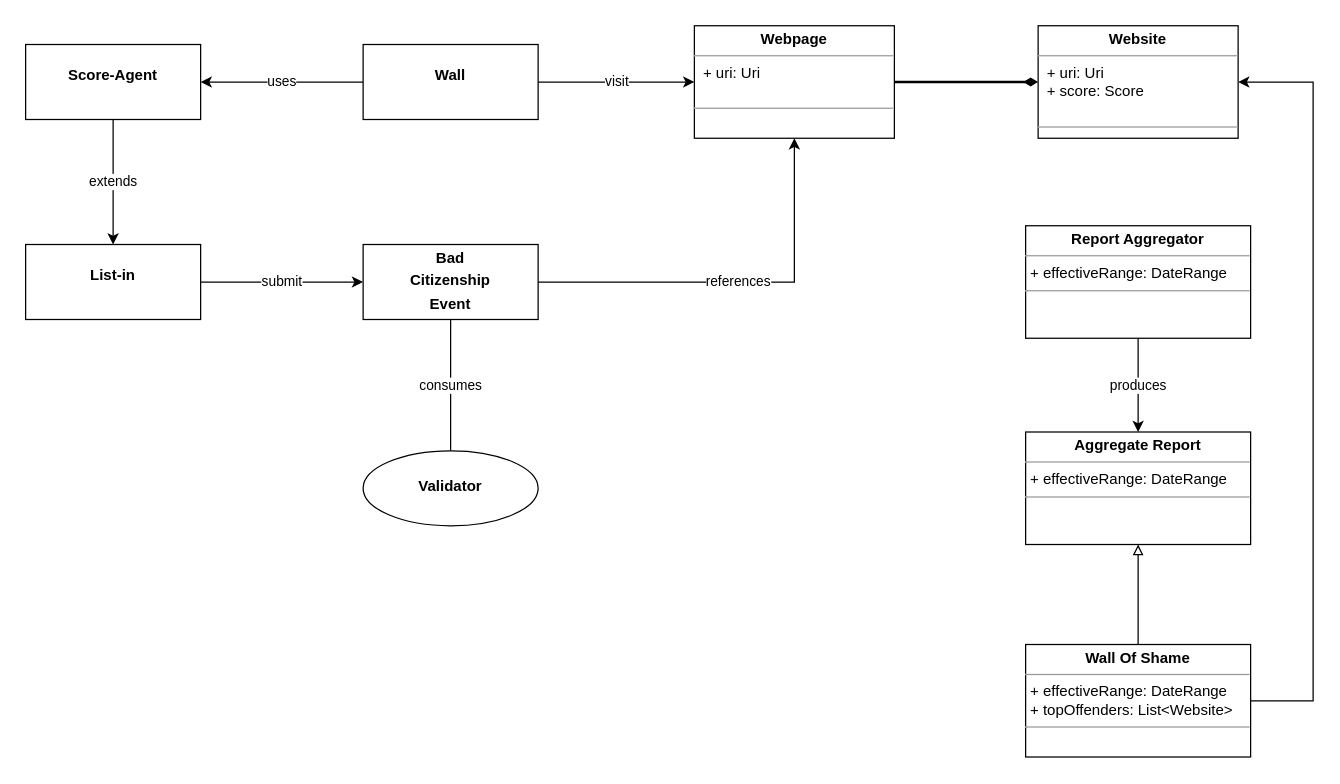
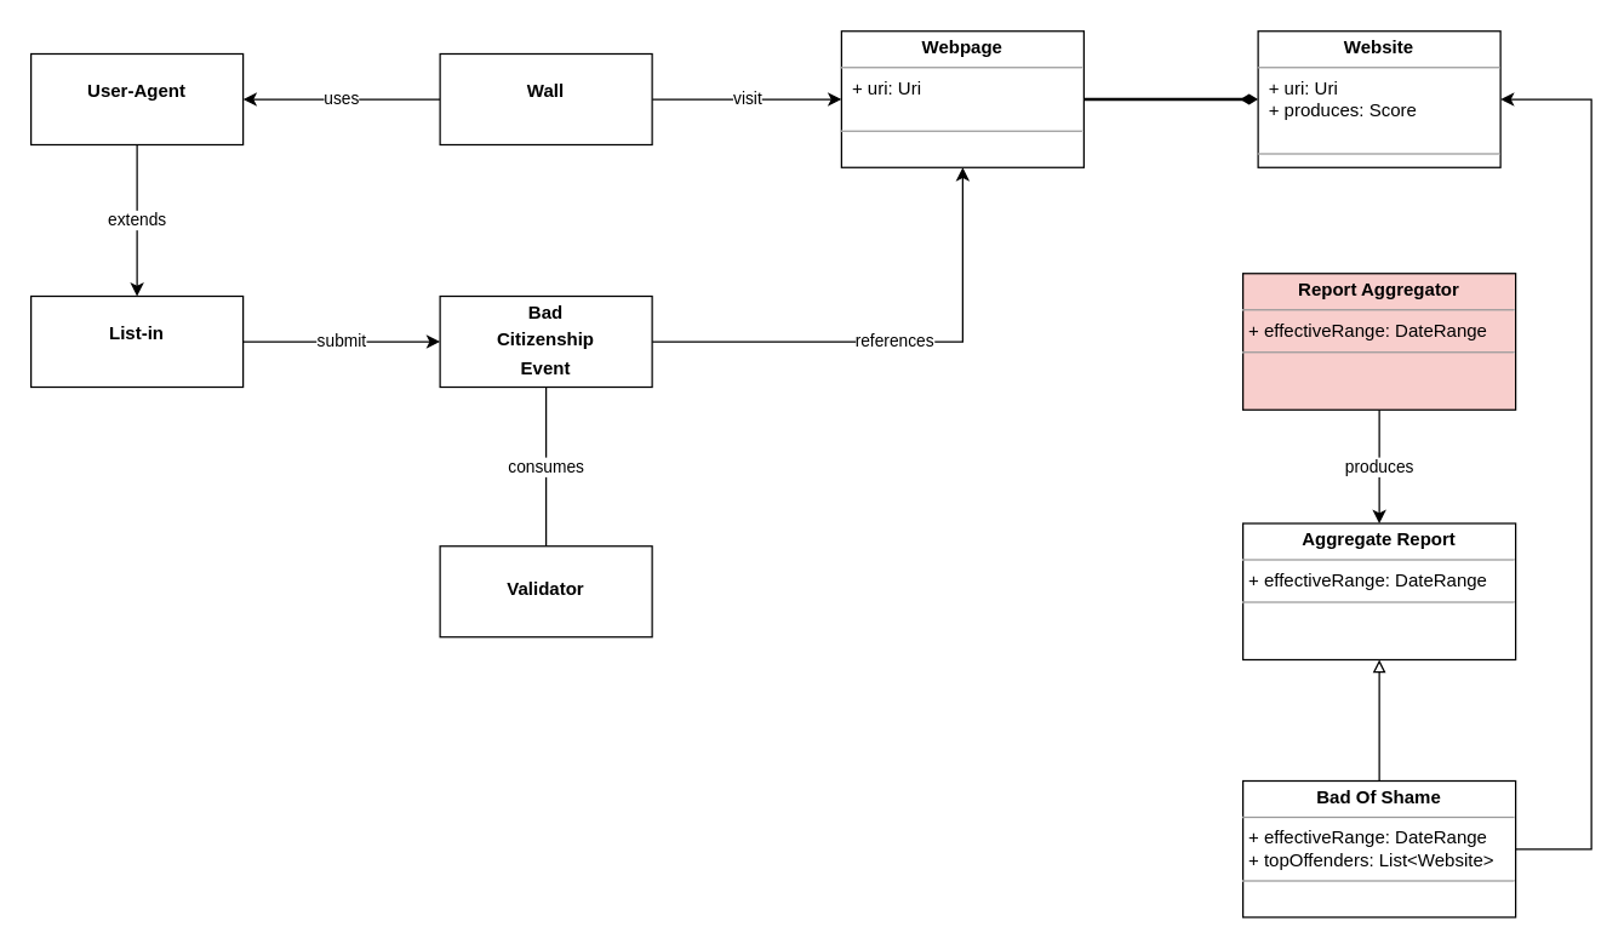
- <mxCell id="7" value="&lt;p style=&quot;margin: 0px ; margin-top: 4px ; text-align: center&quot;&gt;&lt;br&gt;&lt;b&gt;Score-Agent&lt;/b&gt;&lt;/p&gt;" style="verticalAlign=top;align=left;overflow=fill;fontSize=12;fontFamily=Helvetica;html=1;" vertex="1" parent="1"><mxGeometry x="20" y="35" width="140" height="60" as="geometry" /></mxCell>
+ <mxCell id="7" value="&lt;p style=&quot;margin: 0px ; margin-top: 4px ; text-align: center&quot;&gt;&lt;br&gt;&lt;b&gt;User-Agent&lt;/b&gt;&lt;/p&gt;" style="verticalAlign=top;align=left;overflow=fill;fontSize=12;fontFamily=Helvetica;html=1;" vertex="1" parent="1"><mxGeometry x="20" y="35" width="140" height="60" as="geometry" /></mxCell>
- <mxCell id="12" value="&lt;p style=&quot;margin: 0px ; margin-top: 4px ; text-align: center&quot;&gt;&lt;b&gt;Website&lt;/b&gt;&lt;/p&gt;&lt;hr size=&quot;1&quot;&gt;&lt;p style=&quot;margin: 0px ; margin-left: 4px&quot;&gt;&amp;nbsp;+ uri: Uri&lt;/p&gt;&lt;p style=&quot;margin: 0px ; margin-left: 4px&quot;&gt;&amp;nbsp;+ score: Score&lt;/p&gt;&lt;br&gt;&lt;hr size=&quot;1&quot;&gt;&lt;p style=&quot;margin: 0px ; margin-left: 4px&quot;&gt;&lt;br&gt;&lt;/p&gt;" style="verticalAlign=top;align=left;overflow=fill;fontSize=12;fontFamily=Helvetica;html=1;" vertex="1" parent="1"><mxGeometry x="830" y="20" width="160" height="90" as="geometry" /></mxCell>
+ <mxCell id="12" value="&lt;p style=&quot;margin: 0px ; margin-top: 4px ; text-align: center&quot;&gt;&lt;b&gt;Website&lt;/b&gt;&lt;/p&gt;&lt;hr size=&quot;1&quot;&gt;&lt;p style=&quot;margin: 0px ; margin-left: 4px&quot;&gt;&amp;nbsp;+ uri: Uri&lt;/p&gt;&lt;p style=&quot;margin: 0px ; margin-left: 4px&quot;&gt;&amp;nbsp;+ produces: Score&lt;/p&gt;&lt;br&gt;&lt;hr size=&quot;1&quot;&gt;&lt;p style=&quot;margin: 0px ; margin-left: 4px&quot;&gt;&lt;br&gt;&lt;/p&gt;" style="verticalAlign=top;align=left;overflow=fill;fontSize=12;fontFamily=Helvetica;html=1;" vertex="1" parent="1"><mxGeometry x="830" y="20" width="160" height="90" as="geometry" /></mxCell>
- <mxCell id="20" value="&lt;p style=&quot;margin: 0px ; margin-top: 4px ; text-align: center&quot;&gt;&lt;b&gt;Report Aggregator&lt;/b&gt;&lt;/p&gt;&lt;hr size=&quot;1&quot;&gt;&lt;p style=&quot;margin: 0px ; margin-left: 4px&quot;&gt;+ effectiveRange: DateRange&lt;/p&gt;&lt;hr size=&quot;1&quot;&gt;&lt;p style=&quot;margin: 0px ; margin-left: 4px&quot;&gt;&lt;br&gt;&lt;/p&gt;" style="verticalAlign=top;align=left;overflow=fill;fontSize=12;fontFamily=Helvetica;html=1;" vertex="1" parent="1"><mxGeometry x="820" y="180" width="180" height="90" as="geometry" /></mxCell>
+ <mxCell id="20" value="&lt;p style=&quot;margin: 0px ; margin-top: 4px ; text-align: center&quot;&gt;&lt;b&gt;Report Aggregator&lt;/b&gt;&lt;/p&gt;&lt;hr size=&quot;1&quot;&gt;&lt;p style=&quot;margin: 0px ; margin-left: 4px&quot;&gt;+ effectiveRange: DateRange&lt;/p&gt;&lt;hr size=&quot;1&quot;&gt;&lt;p style=&quot;margin: 0px ; margin-left: 4px&quot;&gt;&lt;br&gt;&lt;/p&gt;" style="verticalAlign=top;align=left;overflow=fill;fontSize=12;fontFamily=Helvetica;html=1;fillColor=#f8cecc;" vertex="1" parent="1"><mxGeometry x="820" y="180" width="180" height="90" as="geometry" /></mxCell>
- <mxCell id="21" value="&lt;p style=&quot;margin: 0px ; margin-top: 4px ; text-align: center&quot;&gt;&lt;br&gt;&lt;/p&gt;&lt;p style=&quot;margin: 0px ; margin-top: 4px ; text-align: center&quot;&gt;&lt;b&gt;Validator&lt;/b&gt;&lt;/p&gt;" style="ellipse;verticalAlign=top;align=left;overflow=fill;fontSize=12;fontFamily=Helvetica;html=1;" vertex="1" parent="1"><mxGeometry x="290" y="360" width="140" height="60" as="geometry" /></mxCell>
+ <mxCell id="21" value="&lt;p style=&quot;margin: 0px ; margin-top: 4px ; text-align: center&quot;&gt;&lt;br&gt;&lt;/p&gt;&lt;p style=&quot;margin: 0px ; margin-top: 4px ; text-align: center&quot;&gt;&lt;b&gt;Validator&lt;/b&gt;&lt;/p&gt;" style="verticalAlign=top;align=left;overflow=fill;fontSize=12;fontFamily=Helvetica;html=1;" vertex="1" parent="1"><mxGeometry x="290" y="360" width="140" height="60" as="geometry" /></mxCell>
- <mxCell id="18" value="&lt;p style=&quot;margin: 0px ; margin-top: 4px ; text-align: center&quot;&gt;&lt;b&gt;Wall Of Shame&lt;/b&gt;&lt;/p&gt;&lt;hr size=&quot;1&quot;&gt;&lt;p style=&quot;margin: 0px ; margin-left: 4px&quot;&gt;+ effectiveRange: DateRange&lt;/p&gt;&lt;p style=&quot;margin: 0px ; margin-left: 4px&quot;&gt;+ topOffenders: List&amp;lt;Website&amp;gt;&lt;/p&gt;&lt;hr size=&quot;1&quot;&gt;&lt;p style=&quot;margin: 0px ; margin-left: 4px&quot;&gt;&lt;br&gt;&lt;/p&gt;" style="verticalAlign=top;align=left;overflow=fill;fontSize=12;fontFamily=Helvetica;html=1;" vertex="1" parent="1"><mxGeometry x="820" y="515" width="180" height="90" as="geometry" /></mxCell>
+ <mxCell id="18" value="&lt;p style=&quot;margin: 0px ; margin-top: 4px ; text-align: center&quot;&gt;&lt;b&gt;Bad Of Shame&lt;/b&gt;&lt;/p&gt;&lt;hr size=&quot;1&quot;&gt;&lt;p style=&quot;margin: 0px ; margin-left: 4px&quot;&gt;+ effectiveRange: DateRange&lt;/p&gt;&lt;p style=&quot;margin: 0px ; margin-left: 4px&quot;&gt;+ topOffenders: List&amp;lt;Website&amp;gt;&lt;/p&gt;&lt;hr size=&quot;1&quot;&gt;&lt;p style=&quot;margin: 0px ; margin-left: 4px&quot;&gt;&lt;br&gt;&lt;/p&gt;" style="verticalAlign=top;align=left;overflow=fill;fontSize=12;fontFamily=Helvetica;html=1;" vertex="1" parent="1"><mxGeometry x="820" y="515" width="180" height="90" as="geometry" /></mxCell>
